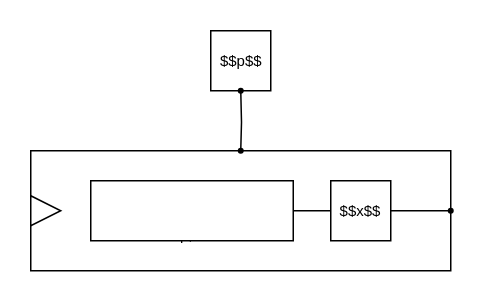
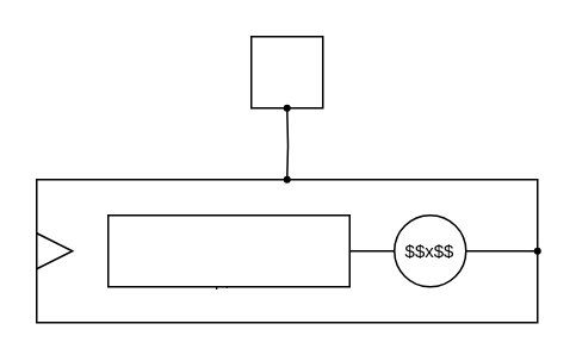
- <mxCell id="6" value="$$p$$" style="text;html=1;resizable=0;points=[];autosize=1;align=center;verticalAlign=middle;spacingTop=0;fontSize=10;spacing=0;" parent="2" vertex="1"><mxGeometry x="130" y="10" width="20" height="20" as="geometry" /></mxCell>
- <mxCell id="8" value="$$x$$" style="whiteSpace=wrap;html=1;aspect=fixed;rounded=0;fontSize=10;align=center;spacing=0;" parent="2" vertex="1"><mxGeometry x="200" y="100" width="40" height="40" as="geometry" /></mxCell>
+ <mxCell id="8" value="$$x$$" style="ellipse;whiteSpace=wrap;html=1;aspect=fixed;fontSize=10;align=center;spacing=0;" parent="2" vertex="1"><mxGeometry x="200" y="100" width="40" height="40" as="geometry" /></mxCell>
